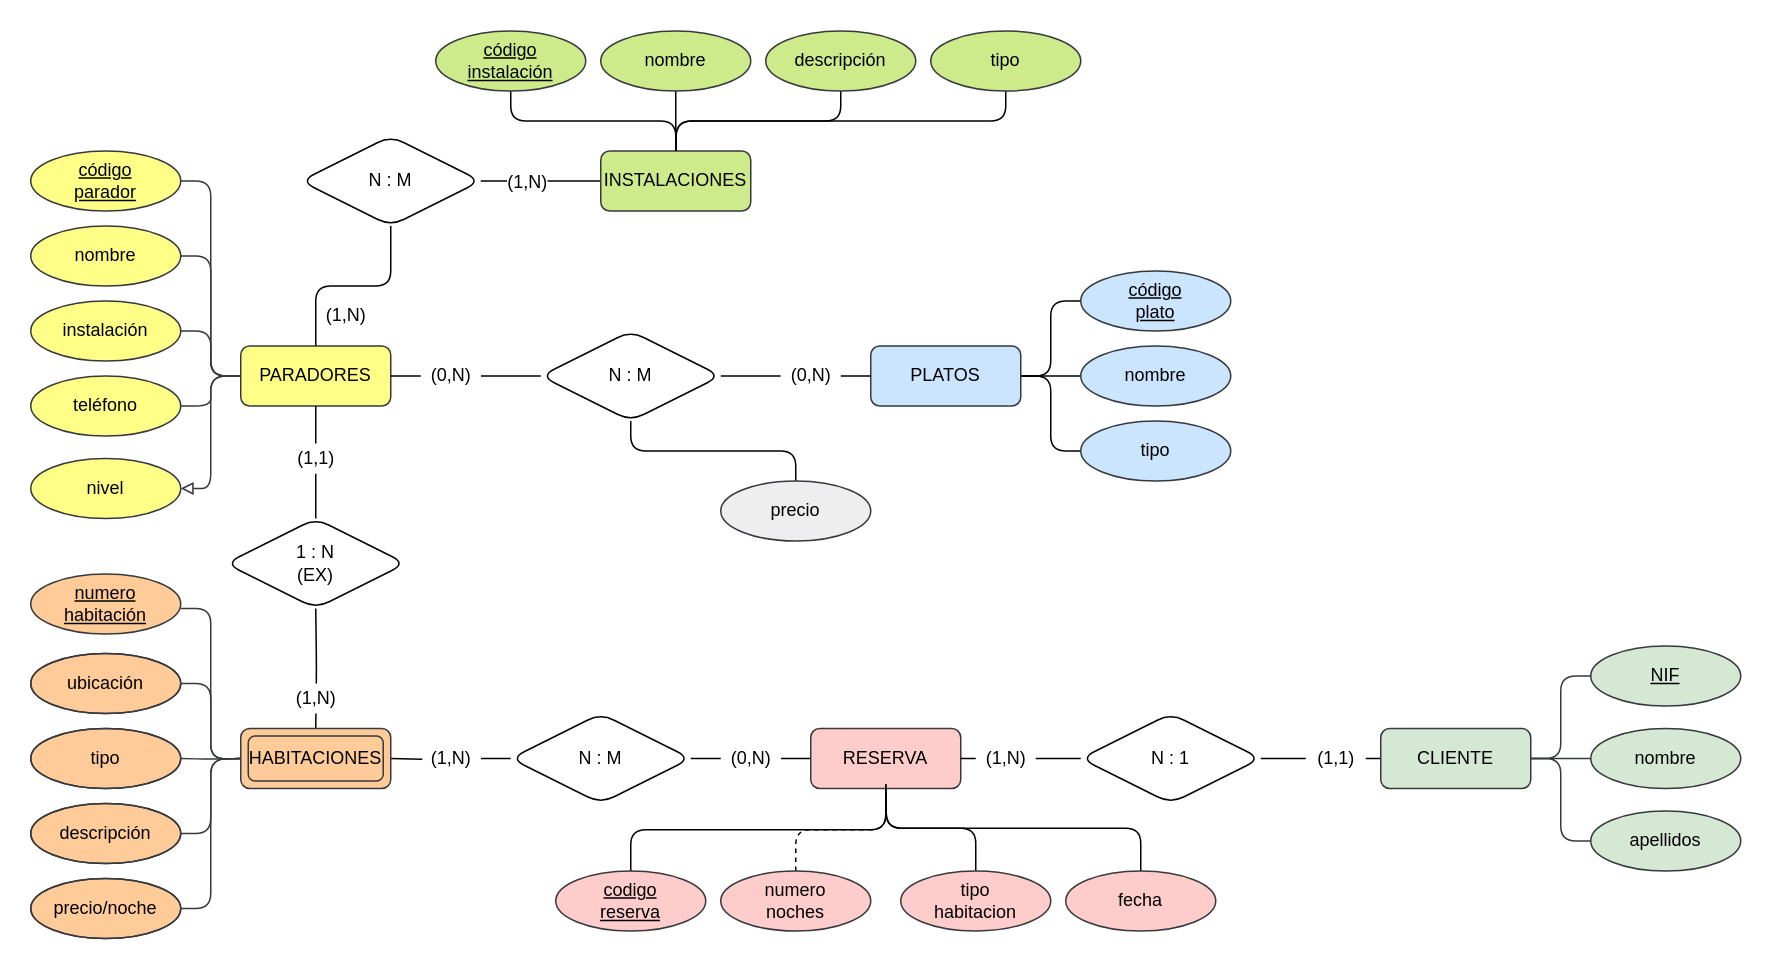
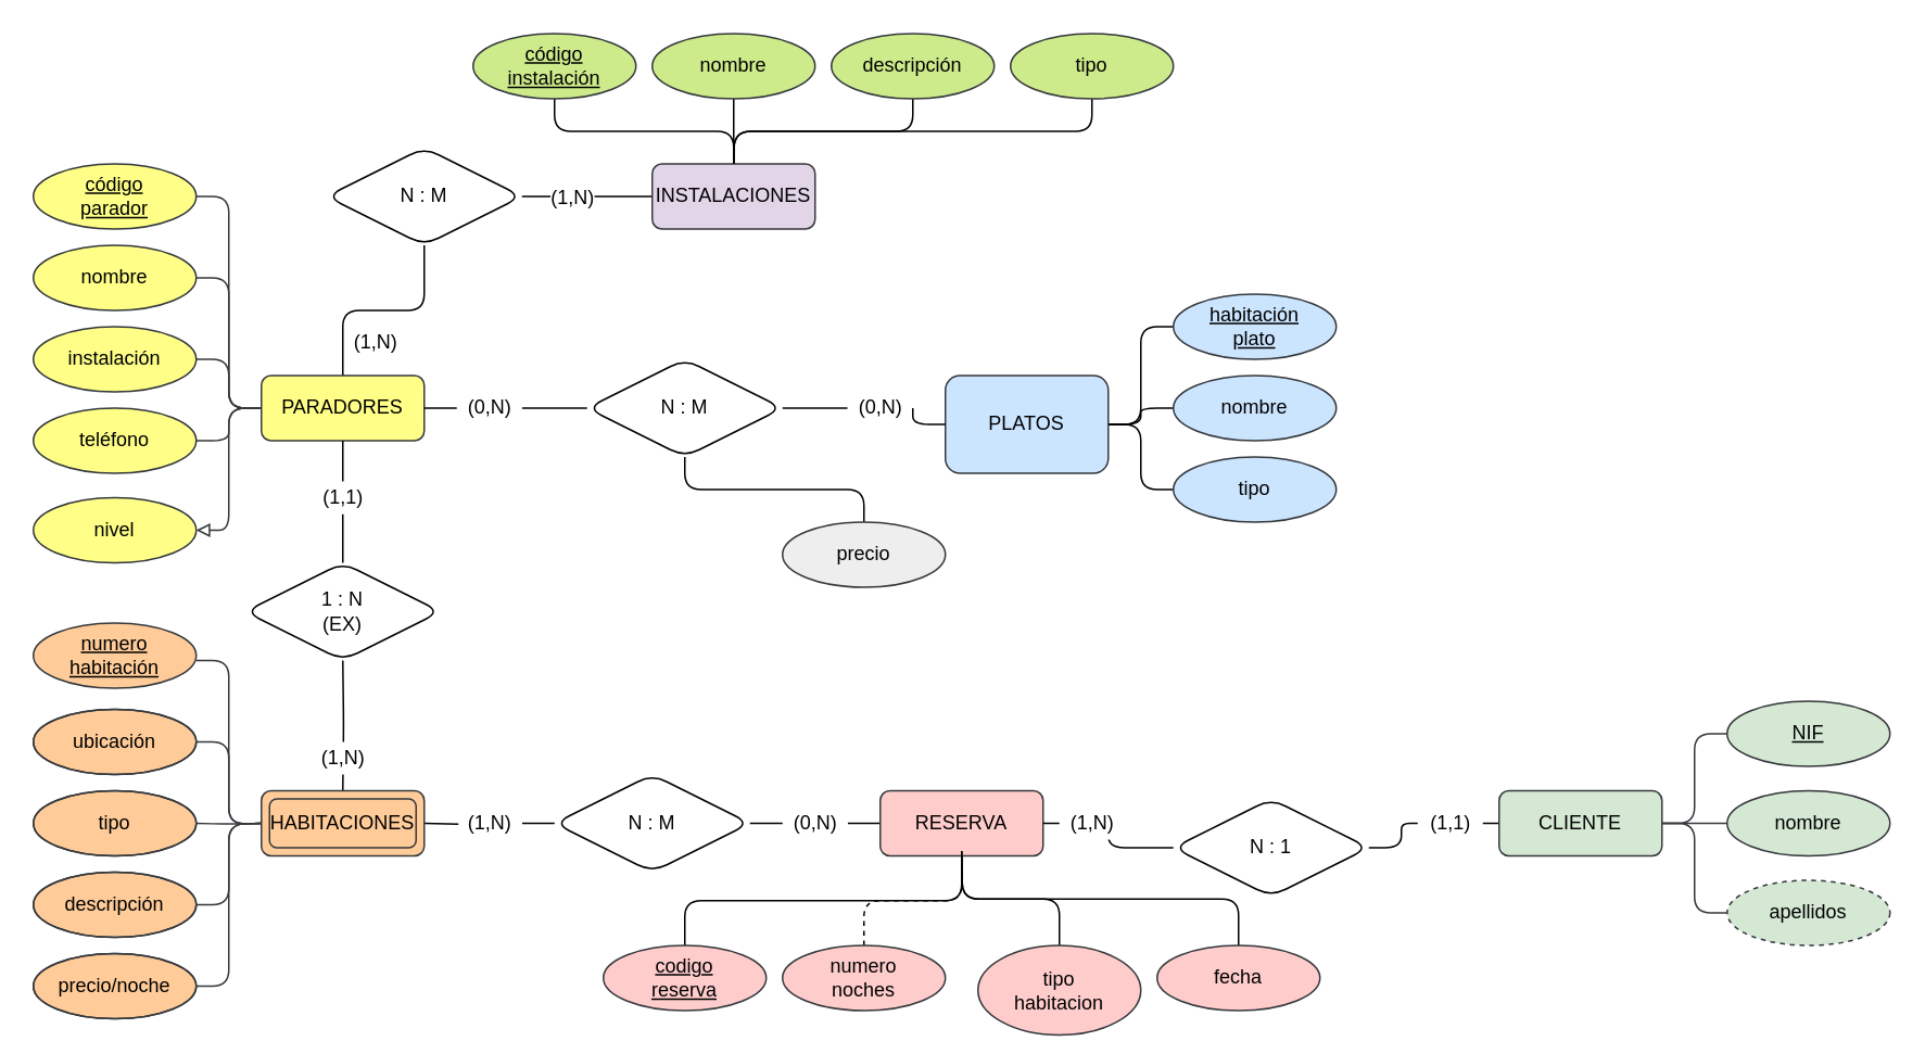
- <mxCell id="28" value="INSTALACIONES" style="whiteSpace=wrap;html=1;align=center;fillColor=#cdeb8b;strokeColor=#36393d;rounded=1;" parent="1" vertex="1"><mxGeometry x="400" y="100" width="100" height="40" as="geometry" /></mxCell>
+ <mxCell id="28" value="INSTALACIONES" style="whiteSpace=wrap;html=1;align=center;fillColor=#e1d5e7;strokeColor=#36393d;rounded=1;" parent="1" vertex="1"><mxGeometry x="400" y="100" width="100" height="40" as="geometry" /></mxCell>
- <mxCell id="49" value="código&lt;br&gt;plato" style="ellipse;whiteSpace=wrap;html=1;align=center;fontStyle=4;fontSize=12;fillColor=#cce5ff;strokeColor=#36393d;rounded=1;" parent="1" vertex="1"><mxGeometry x="720" y="180" width="100" height="40" as="geometry" /></mxCell>
+ <mxCell id="49" value="habitación&lt;br&gt;plato" style="ellipse;whiteSpace=wrap;html=1;align=center;fontStyle=4;fontSize=12;fillColor=#cce5ff;strokeColor=#36393d;rounded=1;" parent="1" vertex="1"><mxGeometry x="720" y="180" width="100" height="40" as="geometry" /></mxCell>
- <mxCell id="42" value="PLATOS" style="whiteSpace=wrap;html=1;align=center;fontSize=12;fillColor=#cce5ff;strokeColor=#36393d;rounded=1;" parent="1" vertex="1"><mxGeometry x="580" y="230" width="100" height="40" as="geometry" /></mxCell>
+ <mxCell id="42" value="PLATOS" style="whiteSpace=wrap;html=1;align=center;fontSize=12;fillColor=#cce5ff;strokeColor=#36393d;rounded=1;" parent="1" vertex="1"><mxGeometry x="580" y="230" width="100" height="60" as="geometry" /></mxCell>
- <mxCell id="71" value="N : 1" style="shape=rhombus;perimeter=rhombusPerimeter;whiteSpace=wrap;html=1;align=center;fontSize=12;strokeWidth=1;rounded=1;" parent="1" vertex="1"><mxGeometry x="720" y="475" width="120" height="60" as="geometry" /></mxCell>
+ <mxCell id="71" value="N : 1" style="shape=rhombus;perimeter=rhombusPerimeter;whiteSpace=wrap;html=1;align=center;fontSize=12;strokeWidth=1;rounded=1;" parent="1" vertex="1"><mxGeometry x="720" y="490" width="120" height="60" as="geometry" /></mxCell>
- <mxCell id="60" value="apellidos" style="ellipse;whiteSpace=wrap;html=1;align=center;fontSize=12;fillColor=#D5E8D4;strokeColor=#36393d;rounded=1;" parent="1" vertex="1"><mxGeometry x="1060" y="540" width="100" height="40" as="geometry" /></mxCell>
+ <mxCell id="60" value="apellidos" style="ellipse;whiteSpace=wrap;html=1;align=center;fontSize=12;fillColor=#D5E8D4;strokeColor=#36393d;rounded=1;dashed=1;" parent="1" vertex="1"><mxGeometry x="1060" y="540" width="100" height="40" as="geometry" /></mxCell>
- <mxCell id="84" value="&lt;div&gt;tipo&lt;/div&gt;&lt;div&gt;habitacion&lt;br&gt;&lt;/div&gt;" style="ellipse;whiteSpace=wrap;html=1;align=center;fontSize=12;strokeWidth=1;fillColor=#ffcccc;strokeColor=#36393d;rounded=1;" parent="1" vertex="1"><mxGeometry x="600" y="580" width="100" height="40" as="geometry" /></mxCell>
+ <mxCell id="84" value="&lt;div&gt;tipo&lt;/div&gt;&lt;div&gt;habitacion&lt;br&gt;&lt;/div&gt;" style="ellipse;whiteSpace=wrap;html=1;align=center;fontSize=12;strokeWidth=1;fillColor=#ffcccc;strokeColor=#36393d;rounded=1;" parent="1" vertex="1"><mxGeometry x="600" y="580" width="100" height="55" as="geometry" /></mxCell>
